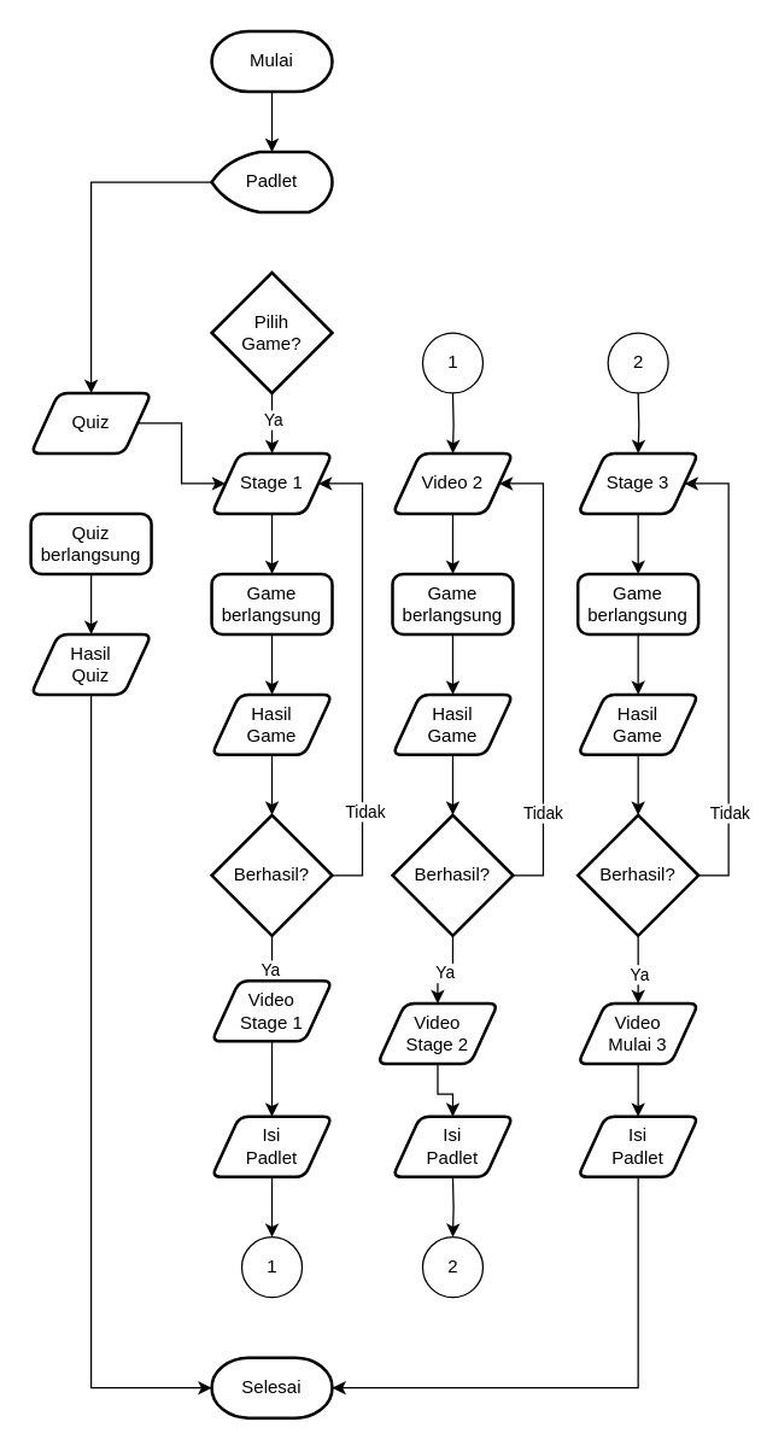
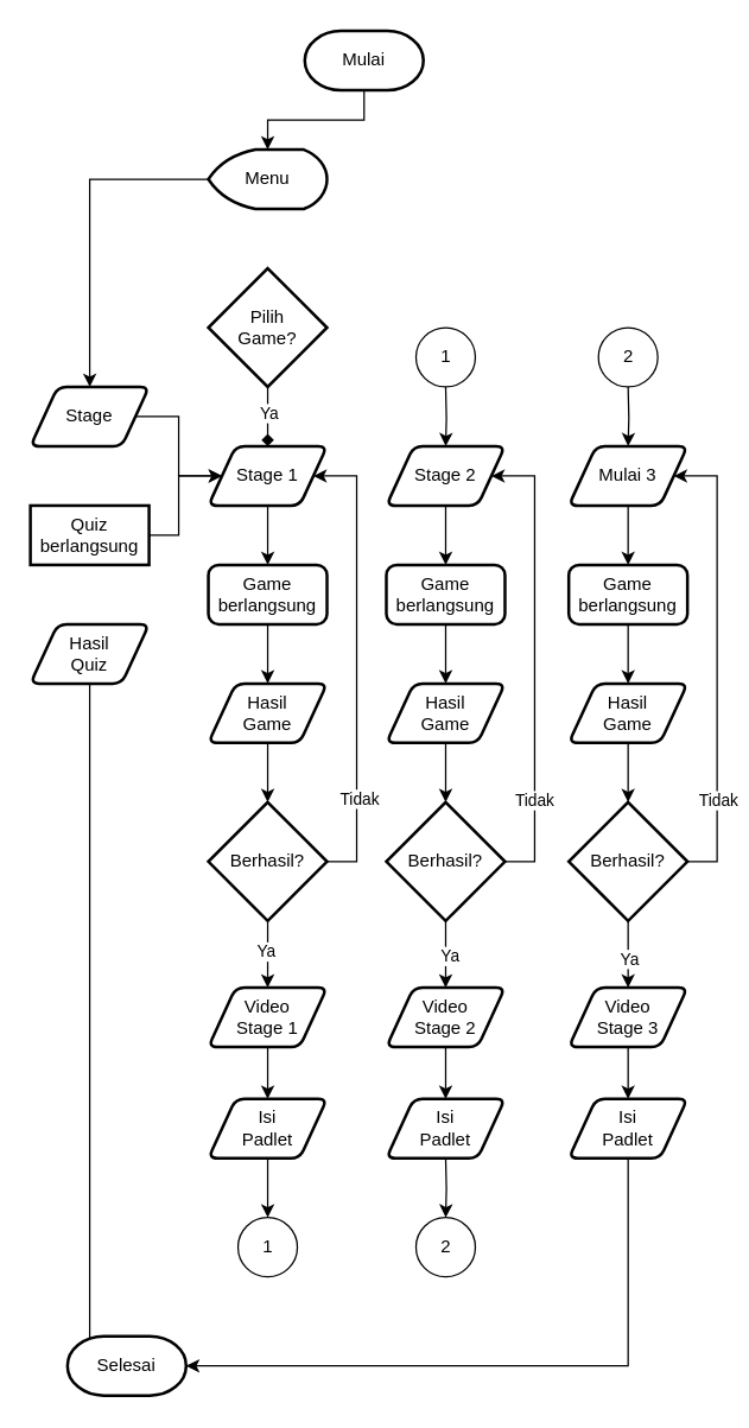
- <mxCell id="3" value="Mulai" style="strokeWidth=2;html=1;shape=mxgraph.flowchart.terminator;whiteSpace=wrap;" vertex="1" parent="1"><mxGeometry x="140" y="20" width="80" height="40" as="geometry" /></mxCell>
+ <mxCell id="3" value="Mulai" style="strokeWidth=2;html=1;shape=mxgraph.flowchart.terminator;whiteSpace=wrap;" vertex="1" parent="1"><mxGeometry x="205" y="20" width="80" height="40" as="geometry" /></mxCell>
- <mxCell id="5" value="Padlet" style="strokeWidth=2;html=1;shape=mxgraph.flowchart.display;whiteSpace=wrap;" vertex="1" parent="1"><mxGeometry x="140" y="100" width="80" height="40" as="geometry" /></mxCell>
+ <mxCell id="5" value="Menu" style="strokeWidth=2;html=1;shape=mxgraph.flowchart.display;whiteSpace=wrap;" vertex="1" parent="1"><mxGeometry x="140" y="100" width="80" height="40" as="geometry" /></mxCell>
- <mxCell id="51" value="Quiz" style="shape=parallelogram;html=1;strokeWidth=2;perimeter=parallelogramPerimeter;whiteSpace=wrap;rounded=1;arcSize=12;size=0.23;" vertex="1" parent="1"><mxGeometry x="20" y="260" width="80" height="40" as="geometry" /></mxCell>
+ <mxCell id="51" value="Stage" style="shape=parallelogram;html=1;strokeWidth=2;perimeter=parallelogramPerimeter;whiteSpace=wrap;rounded=1;arcSize=12;size=0.23;" vertex="1" parent="1"><mxGeometry x="20" y="260" width="80" height="40" as="geometry" /></mxCell>
- <mxCell id="6" value="" style="edgeStyle=orthogonalEdgeStyle;rounded=0;orthogonalLoop=1;jettySize=auto;html=1;" edge="1" parent="1" source="8" target="10"><mxGeometry relative="1" as="geometry" /></mxCell>
+ <mxCell id="6" value="" style="edgeStyle=orthogonalEdgeStyle;rounded=0;orthogonalLoop=1;jettySize=auto;html=1;endArrow=diamond;" edge="1" parent="1" source="8" target="10"><mxGeometry relative="1" as="geometry" /></mxCell>
- <mxCell id="23" value="Video 2" style="shape=parallelogram;html=1;strokeWidth=2;perimeter=parallelogramPerimeter;whiteSpace=wrap;rounded=1;arcSize=12;size=0.23;" vertex="1" parent="1"><mxGeometry x="260" y="300" width="80" height="40" as="geometry" /></mxCell>
+ <mxCell id="23" value="Stage 2" style="shape=parallelogram;html=1;strokeWidth=2;perimeter=parallelogramPerimeter;whiteSpace=wrap;rounded=1;arcSize=12;size=0.23;" vertex="1" parent="1"><mxGeometry x="260" y="300" width="80" height="40" as="geometry" /></mxCell>
- <mxCell id="37" value="Stage 3" style="shape=parallelogram;html=1;strokeWidth=2;perimeter=parallelogramPerimeter;whiteSpace=wrap;rounded=1;arcSize=12;size=0.23;" vertex="1" parent="1"><mxGeometry x="383" y="300" width="80" height="40" as="geometry" /></mxCell>
+ <mxCell id="37" value="Mulai 3" style="shape=parallelogram;html=1;strokeWidth=2;perimeter=parallelogramPerimeter;whiteSpace=wrap;rounded=1;arcSize=12;size=0.23;" vertex="1" parent="1"><mxGeometry x="383" y="300" width="80" height="40" as="geometry" /></mxCell>
- <mxCell id="53" value="Quiz berlangsung" style="rounded=1;whiteSpace=wrap;html=1;absoluteArcSize=1;arcSize=14;strokeWidth=2;" vertex="1" parent="1"><mxGeometry x="20" y="340" width="80" height="40" as="geometry" /></mxCell>
+ <mxCell id="53" value="Quiz berlangsung" style="whiteSpace=wrap;html=1;absoluteArcSize=1;arcSize=14;strokeWidth=2;rounded=0;" vertex="1" parent="1"><mxGeometry x="20" y="340" width="80" height="40" as="geometry" /></mxCell>
- <mxCell id="52" value="" style="edgeStyle=orthogonalEdgeStyle;rounded=0;orthogonalLoop=1;jettySize=auto;html=1;" edge="1" parent="1" source="53" target="55"><mxGeometry relative="1" as="geometry" /></mxCell>
+ <mxCell id="52" value="" style="edgeStyle=orthogonalEdgeStyle;rounded=0;orthogonalLoop=1;jettySize=auto;html=1;" edge="1" parent="1" source="53" target="10"><mxGeometry relative="1" as="geometry" /></mxCell>
- <mxCell id="57" value="Video &lt;br&gt;Stage 1" style="shape=parallelogram;html=1;strokeWidth=2;perimeter=parallelogramPerimeter;whiteSpace=wrap;rounded=1;arcSize=12;size=0.23;" vertex="1" parent="1"><mxGeometry x="140" y="650" width="80" height="40" as="geometry" /></mxCell>
+ <mxCell id="57" value="Video &lt;br&gt;Stage 1" style="shape=parallelogram;html=1;strokeWidth=2;perimeter=parallelogramPerimeter;whiteSpace=wrap;rounded=1;arcSize=12;size=0.23;" vertex="1" parent="1"><mxGeometry x="140" y="665" width="80" height="40" as="geometry" /></mxCell>
- <mxCell id="67" value="Video &lt;br&gt;Stage 2" style="shape=parallelogram;html=1;strokeWidth=2;perimeter=parallelogramPerimeter;whiteSpace=wrap;rounded=1;arcSize=12;size=0.23;" vertex="1" parent="1"><mxGeometry x="250" y="665" width="80" height="40" as="geometry" /></mxCell>
+ <mxCell id="67" value="Video &lt;br&gt;Stage 2" style="shape=parallelogram;html=1;strokeWidth=2;perimeter=parallelogramPerimeter;whiteSpace=wrap;rounded=1;arcSize=12;size=0.23;" vertex="1" parent="1"><mxGeometry x="260" y="665" width="80" height="40" as="geometry" /></mxCell>
- <mxCell id="69" value="Video &lt;br&gt;Mulai 3" style="shape=parallelogram;html=1;strokeWidth=2;perimeter=parallelogramPerimeter;whiteSpace=wrap;rounded=1;arcSize=12;size=0.23;" vertex="1" parent="1"><mxGeometry x="383" y="665" width="80" height="40" as="geometry" /></mxCell>
+ <mxCell id="69" value="Video &lt;br&gt;Stage 3" style="shape=parallelogram;html=1;strokeWidth=2;perimeter=parallelogramPerimeter;whiteSpace=wrap;rounded=1;arcSize=12;size=0.23;" vertex="1" parent="1"><mxGeometry x="383" y="665" width="80" height="40" as="geometry" /></mxCell>
- <mxCell id="70" value="Selesai" style="strokeWidth=2;html=1;shape=mxgraph.flowchart.terminator;whiteSpace=wrap;" vertex="1" parent="1"><mxGeometry x="140" y="900" width="80" height="40" as="geometry" /></mxCell>
+ <mxCell id="70" value="Selesai" style="strokeWidth=2;html=1;shape=mxgraph.flowchart.terminator;whiteSpace=wrap;" vertex="1" parent="1"><mxGeometry x="45" y="900" width="80" height="40" as="geometry" /></mxCell>
